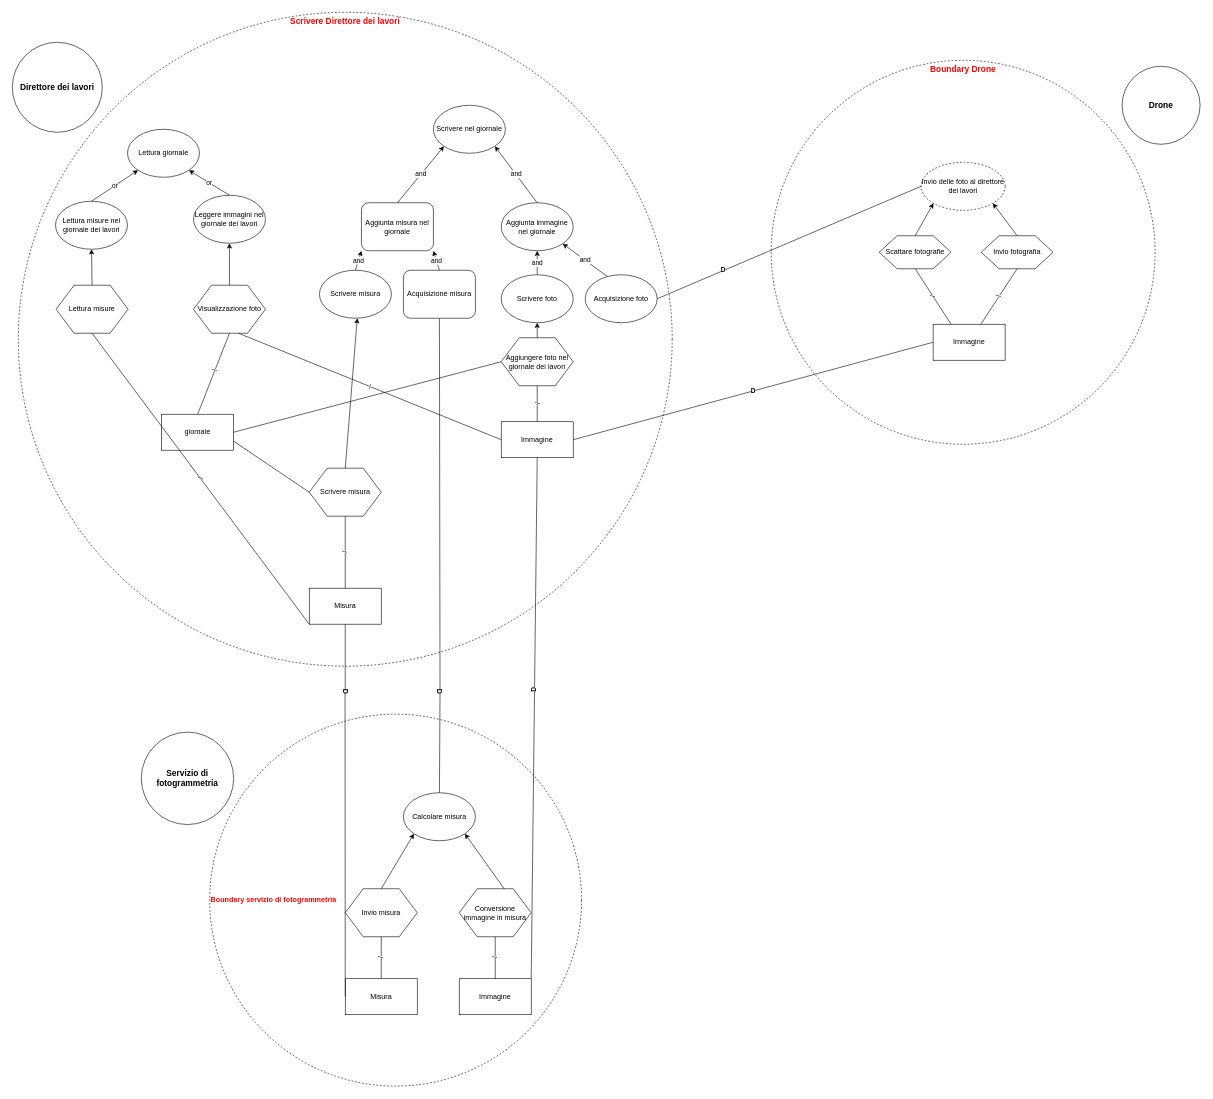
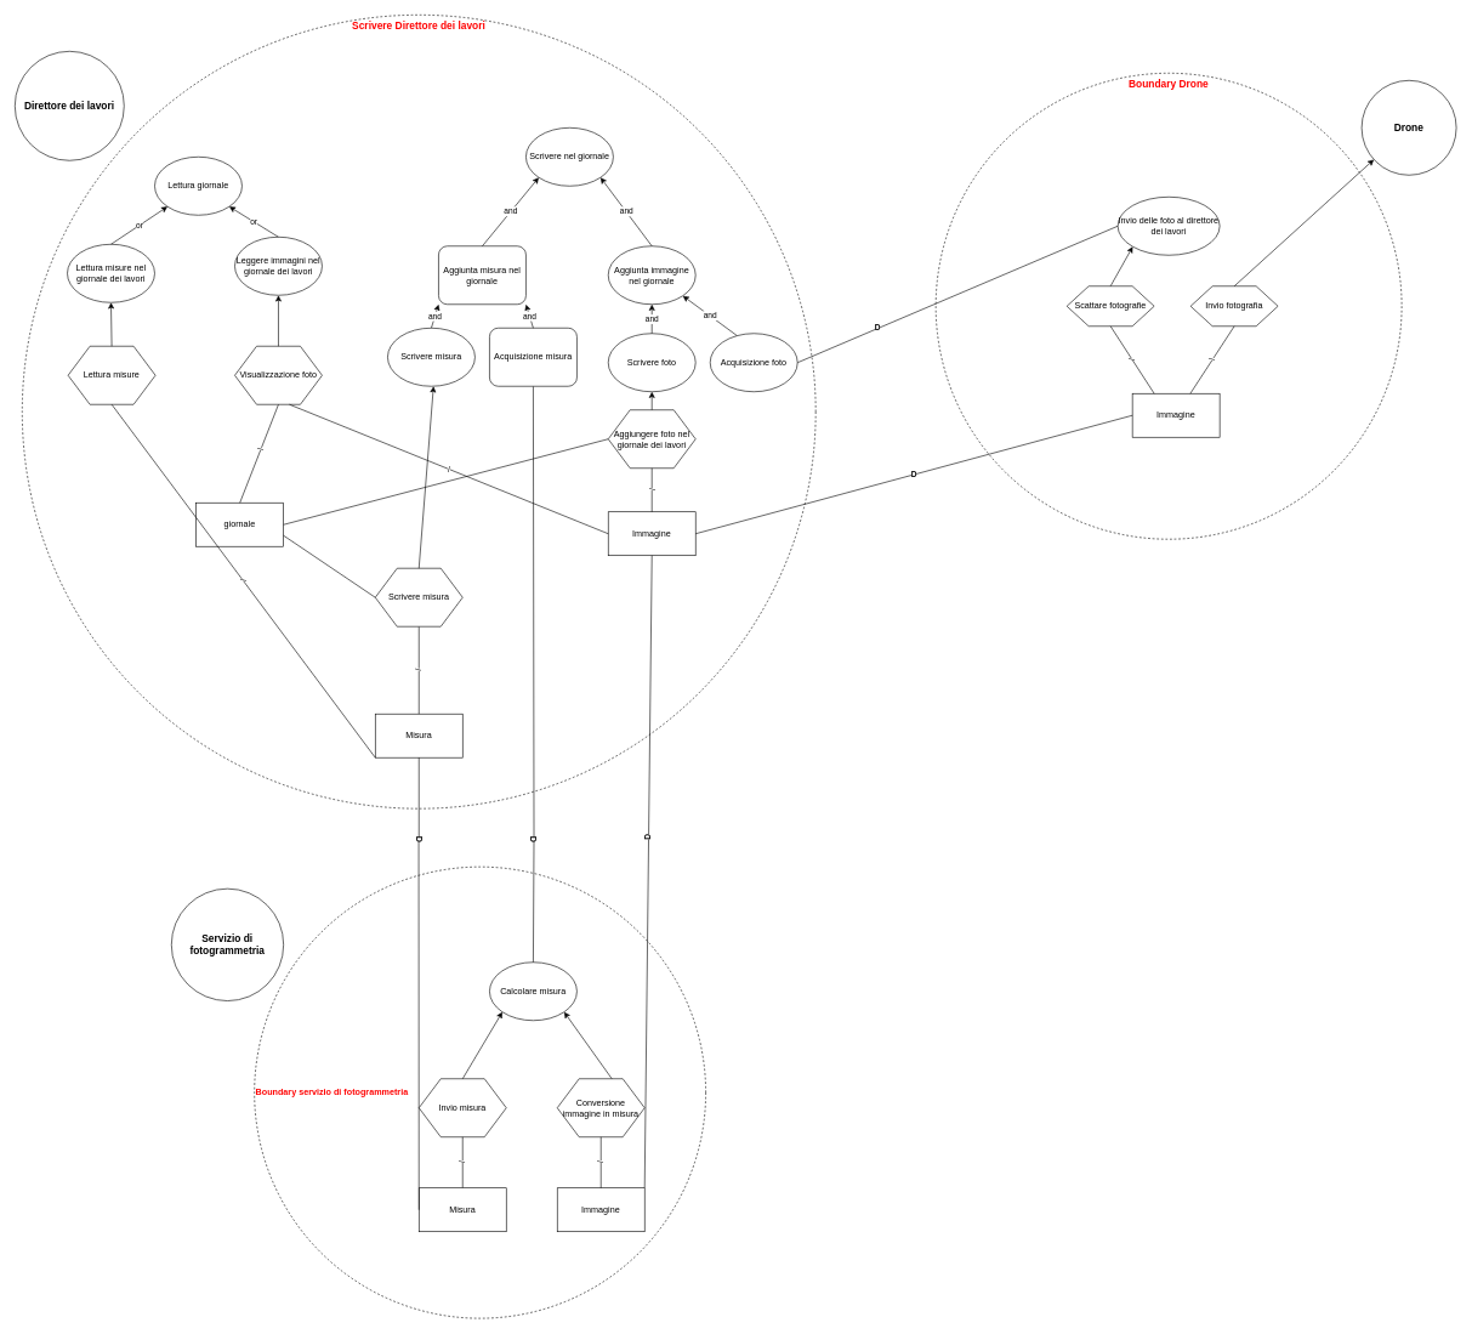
- <mxCell id="11" value="Invio delle foto al direttore dei lavori" style="ellipse;whiteSpace=wrap;html=1;dashed=1;" parent="1" vertex="1"><mxGeometry x="1535" y="270" width="140" height="80" as="geometry" /></mxCell>
+ <mxCell id="11" value="Invio delle foto al direttore dei lavori" style="ellipse;whiteSpace=wrap;html=1;" parent="1" vertex="1"><mxGeometry x="1535" y="270" width="140" height="80" as="geometry" /></mxCell>
- <mxCell id="40" value="" style="endArrow=classic;html=1;entryX=1;entryY=1;entryDx=0;entryDy=0;exitX=0.5;exitY=0;exitDx=0;exitDy=0;" parent="1" source="9" target="11" edge="1"><mxGeometry width="50" height="50" relative="1" as="geometry"><mxPoint x="825" y="480" as="sourcePoint" /><mxPoint x="825" y="435" as="targetPoint" /></mxGeometry></mxCell>
+ <mxCell id="40" value="" style="endArrow=classic;html=1;exitX=0.5;exitY=0;exitDx=0;exitDy=0;" parent="1" source="9" target="6" edge="1"><mxGeometry width="50" height="50" relative="1" as="geometry"><mxPoint x="825" y="480" as="sourcePoint" /><mxPoint x="825" y="435" as="targetPoint" /></mxGeometry></mxCell>
